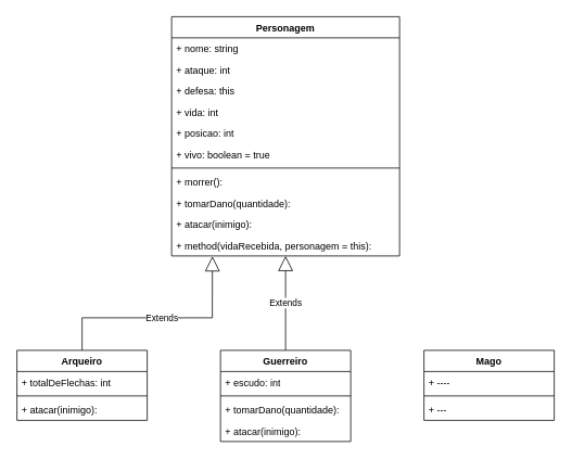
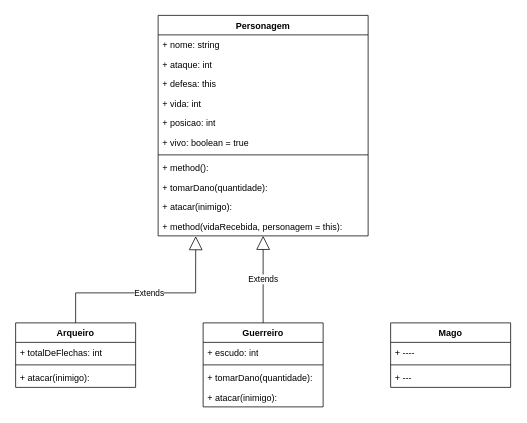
- <mxCell id="10" value="+ morrer():&amp;nbsp;" style="text;strokeColor=none;fillColor=none;align=left;verticalAlign=top;spacingLeft=4;spacingRight=4;overflow=hidden;rotatable=0;points=[[0,0.5],[1,0.5]];portConstraint=eastwest;whiteSpace=wrap;html=1;" vertex="1" parent="2"><mxGeometry y="190" width="280" height="26" as="geometry" /></mxCell>
+ <mxCell id="10" value="+ method():&amp;nbsp;" style="text;strokeColor=none;fillColor=none;align=left;verticalAlign=top;spacingLeft=4;spacingRight=4;overflow=hidden;rotatable=0;points=[[0,0.5],[1,0.5]];portConstraint=eastwest;whiteSpace=wrap;html=1;" vertex="1" parent="2"><mxGeometry y="190" width="280" height="26" as="geometry" /></mxCell>
